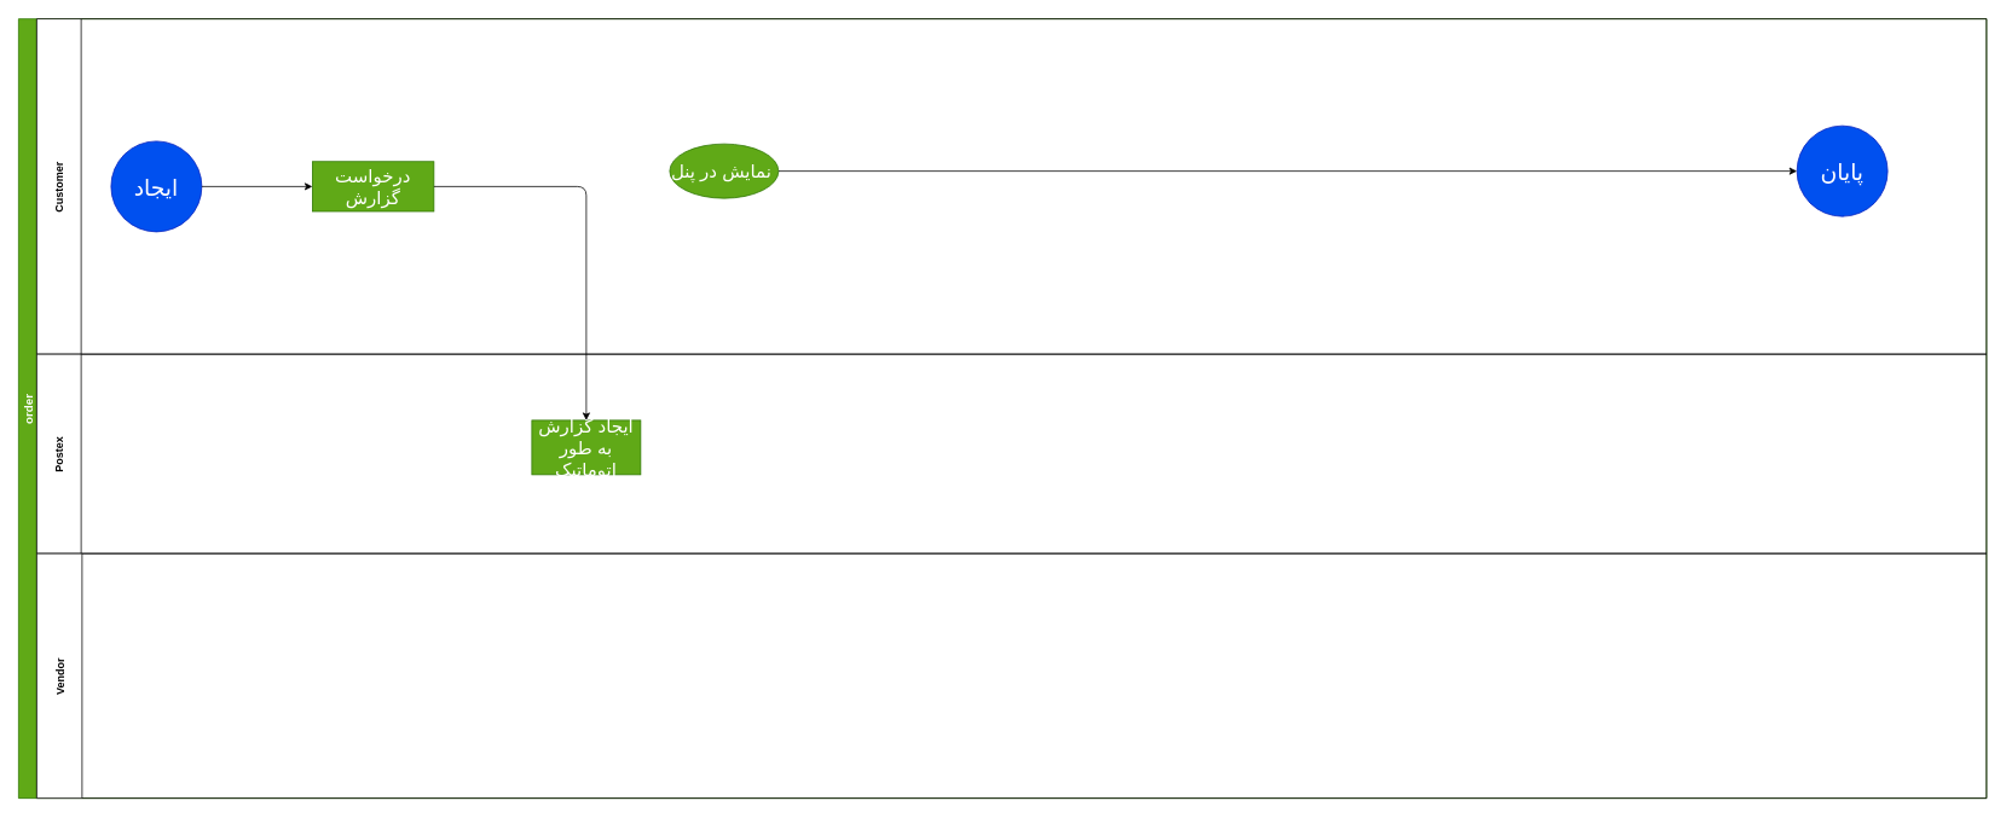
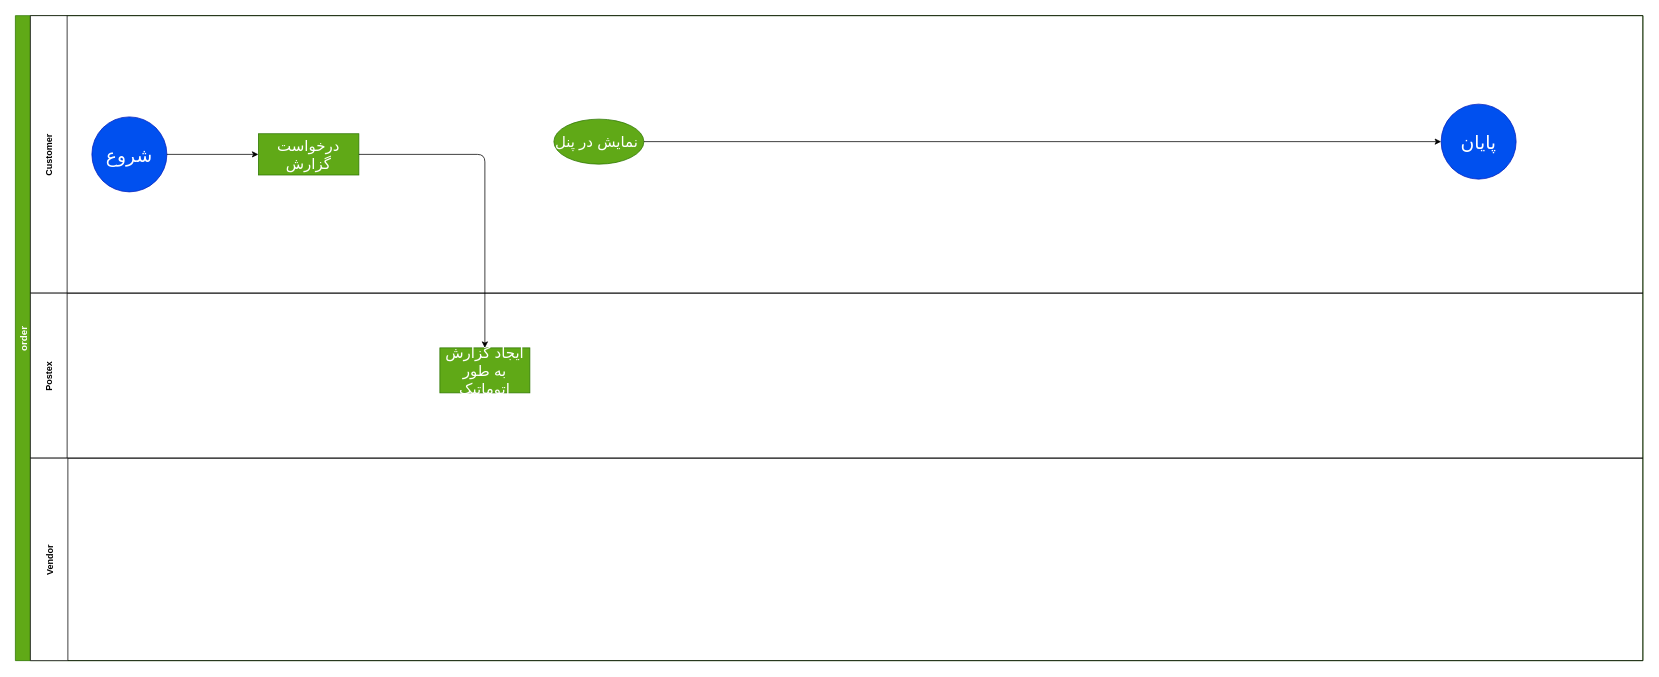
- <mxCell id="5" value="&lt;font style=&quot;font-size: 25px&quot;&gt;پایان&lt;/font&gt;" style="ellipse;whiteSpace=wrap;html=1;aspect=fixed;fillColor=#0050ef;strokeColor=#001DBC;fontColor=#ffffff;" parent="3" vertex="1"><mxGeometry x="1941" y="118" width="100" height="100" as="geometry" /></mxCell>
+ <mxCell id="5" value="&lt;font style=&quot;font-size: 25px&quot;&gt;پایان&lt;/font&gt;" style="ellipse;whiteSpace=wrap;html=1;aspect=fixed;fillColor=#0050ef;strokeColor=#001DBC;fontColor=#ffffff;" parent="3" vertex="1"><mxGeometry x="1881" y="118" width="100" height="100" as="geometry" /></mxCell>
- <mxCell id="7" value="&lt;font style=&quot;font-size: 25px&quot;&gt;ایجاد&lt;/font&gt;" style="ellipse;whiteSpace=wrap;html=1;aspect=fixed;fillColor=#0050ef;strokeColor=#001DBC;fontColor=#ffffff;" parent="3" vertex="1"><mxGeometry x="82" y="135" width="100" height="100" as="geometry" /></mxCell>
+ <mxCell id="7" value="&lt;font style=&quot;font-size: 25px&quot;&gt;شروع&lt;/font&gt;" style="ellipse;whiteSpace=wrap;html=1;aspect=fixed;fillColor=#0050ef;strokeColor=#001DBC;fontColor=#ffffff;" parent="3" vertex="1"><mxGeometry x="82" y="135" width="100" height="100" as="geometry" /></mxCell>
